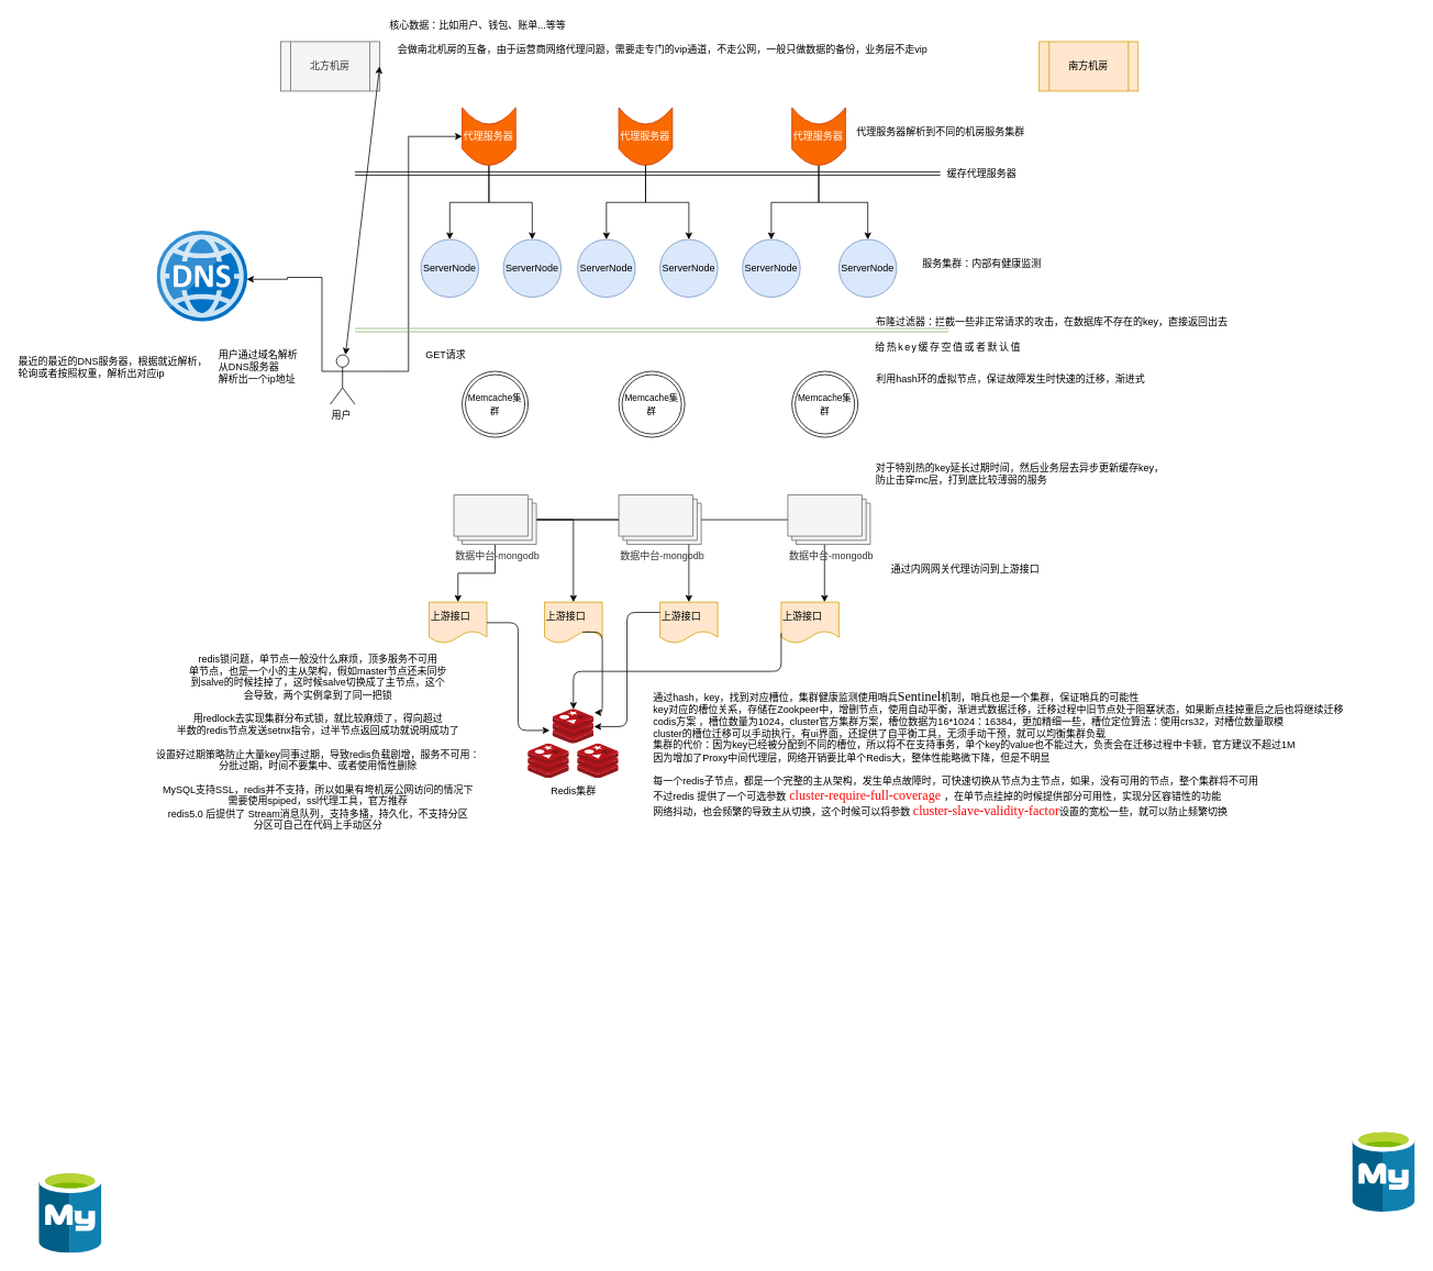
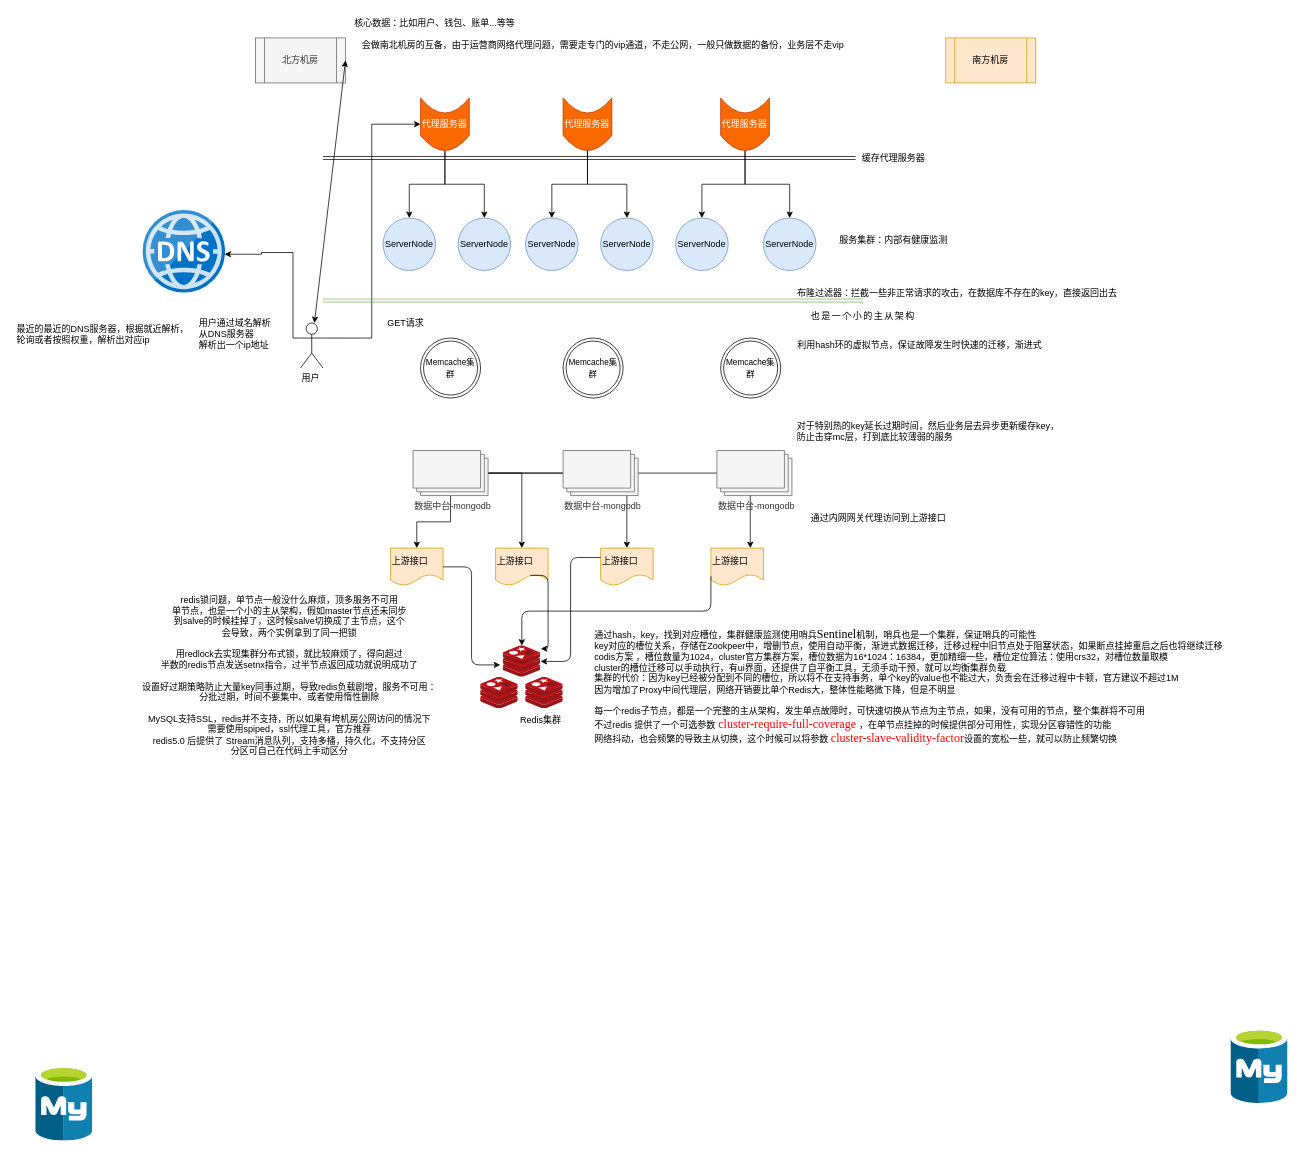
- <mxCell id="25" value="代理服务器解析到不同的机房服务集群" style="text;html=1;align=center;verticalAlign=middle;resizable=0;points=[];autosize=1;" vertex="1" parent="1"><mxGeometry x="1030" y="150" width="220" height="20" as="geometry" /></mxCell>
- <mxCell id="56" value="&lt;span style=&quot;font-family: &amp;#34;helvetica neue&amp;#34; , &amp;#34;helvetica&amp;#34; , &amp;#34;hiragino sans gb&amp;#34; , &amp;#34;microsoft yahei&amp;#34; , &amp;#34;arial&amp;#34; , sans-serif ; letter-spacing: 2px ; text-align: left ; word-spacing: 2px ; background-color: rgb(255 , 255 , 255)&quot;&gt;&lt;font style=&quot;font-size: 12px&quot;&gt;给热key缓存空值或者默认值&lt;/font&gt;&lt;/span&gt;" style="text;html=1;align=center;verticalAlign=middle;resizable=0;points=[];autosize=1;" vertex="1" parent="1"><mxGeometry x="1055" y="410" width="190" height="20" as="geometry" /></mxCell>
+ <mxCell id="56" value="&lt;span style=&quot;font-family: &amp;#34;helvetica neue&amp;#34; , &amp;#34;helvetica&amp;#34; , &amp;#34;hiragino sans gb&amp;#34; , &amp;#34;microsoft yahei&amp;#34; , &amp;#34;arial&amp;#34; , sans-serif ; letter-spacing: 2px ; text-align: left ; word-spacing: 2px ; background-color: rgb(255 , 255 , 255)&quot;&gt;&lt;font style=&quot;font-size: 12px&quot;&gt;也是一个小的主从架构&lt;/font&gt;&lt;/span&gt;" style="text;html=1;align=center;verticalAlign=middle;resizable=0;points=[];autosize=1;" vertex="1" parent="1"><mxGeometry x="1055" y="410" width="190" height="20" as="geometry" /></mxCell>
- <mxCell id="60" value="Redis集群&lt;br&gt;" style="text;html=1;align=center;verticalAlign=middle;resizable=0;points=[];autosize=1;" vertex="1" parent="1"><mxGeometry x="660" y="950" width="70" height="20" as="geometry" /></mxCell>
+ <mxCell id="60" value="Redis集群&lt;br&gt;" style="text;html=1;align=center;verticalAlign=middle;resizable=0;points=[];autosize=1;" vertex="1" parent="1"><mxGeometry x="685" y="950" width="70" height="20" as="geometry" /></mxCell>
